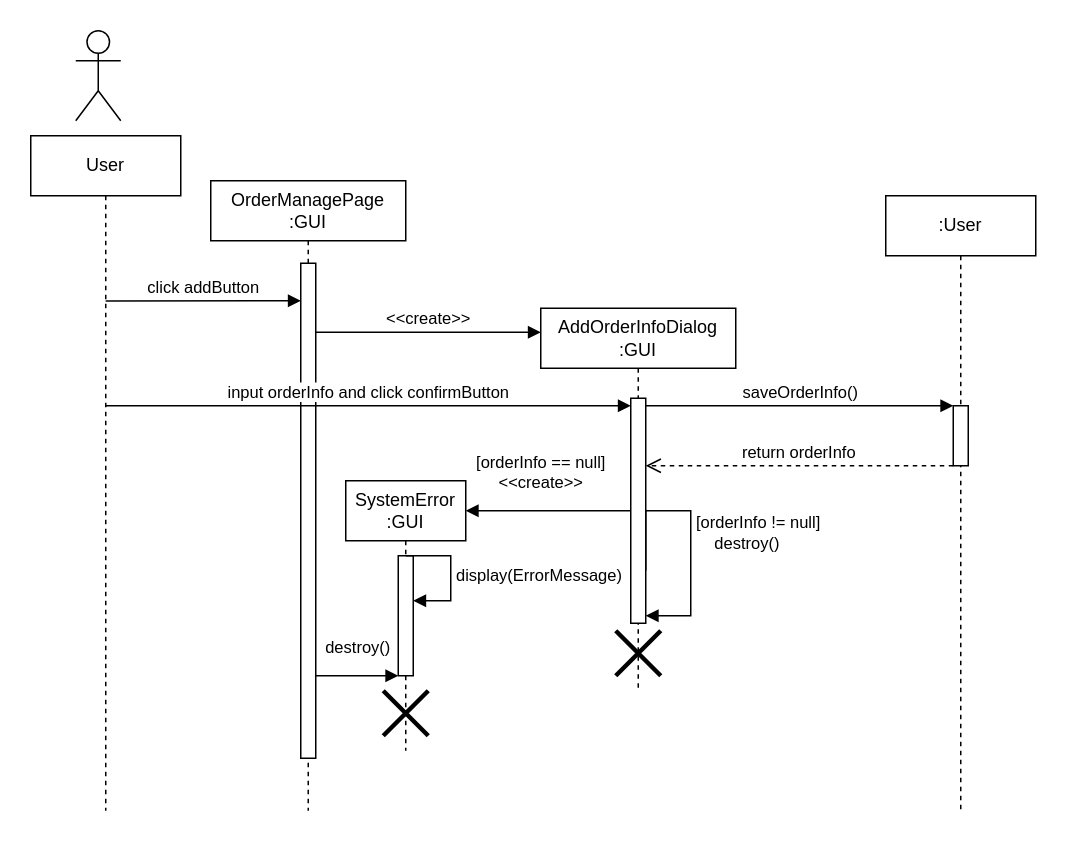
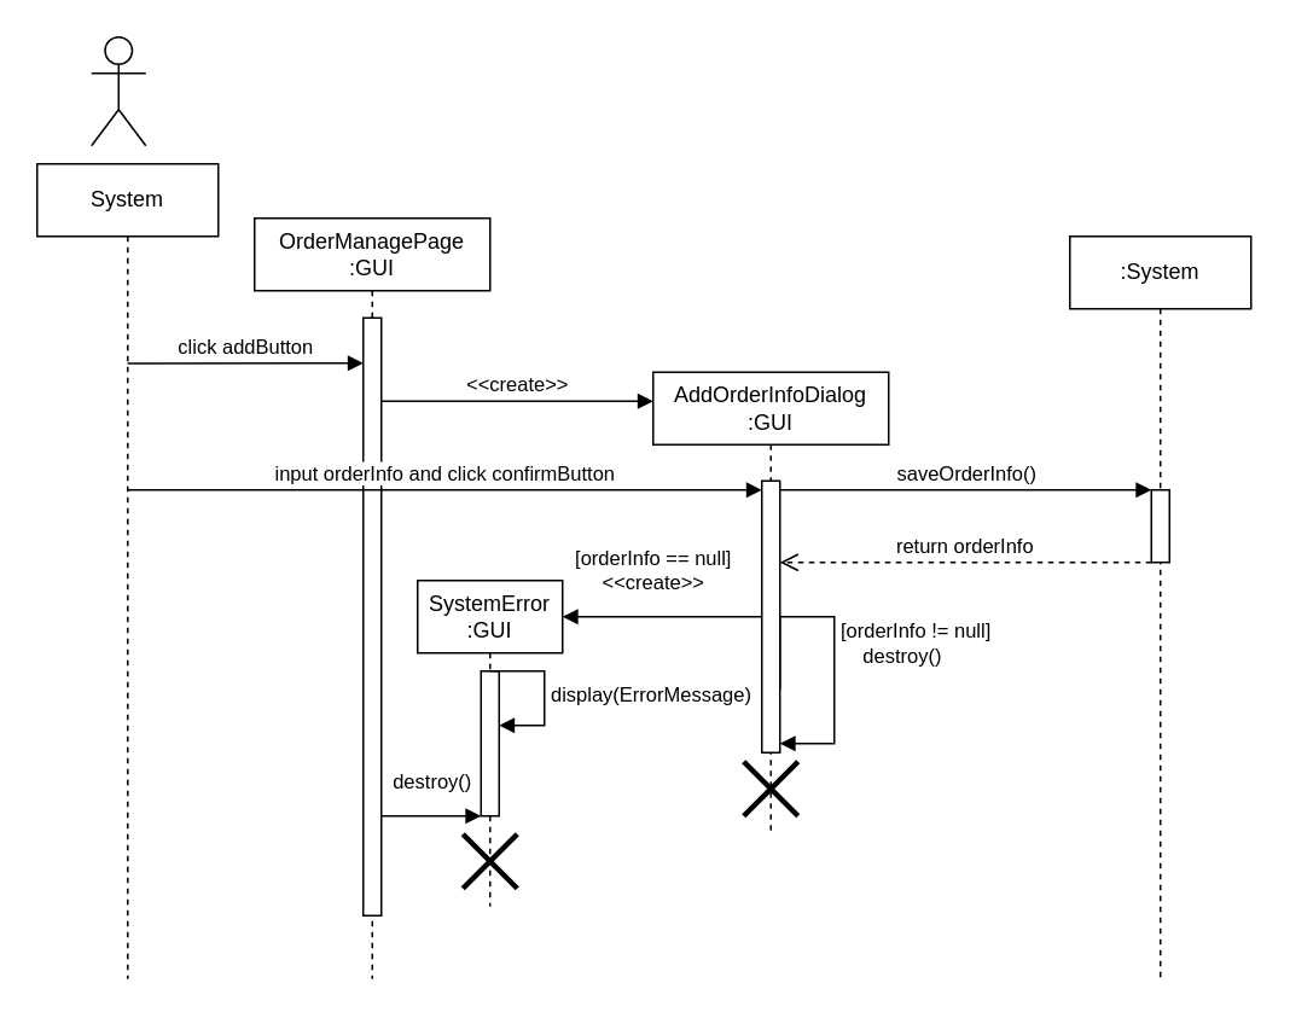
- <mxCell id="3" value="User" style="shape=umlLifeline;perimeter=lifelinePerimeter;whiteSpace=wrap;html=1;container=1;dropTarget=0;collapsible=0;recursiveResize=0;outlineConnect=0;portConstraint=eastwest;newEdgeStyle={&quot;edgeStyle&quot;:&quot;elbowEdgeStyle&quot;,&quot;elbow&quot;:&quot;vertical&quot;,&quot;curved&quot;:0,&quot;rounded&quot;:0};" vertex="1" parent="1"><mxGeometry x="20" y="90" width="100" height="450" as="geometry" /></mxCell>
+ <mxCell id="3" value="System" style="shape=umlLifeline;perimeter=lifelinePerimeter;whiteSpace=wrap;html=1;container=1;dropTarget=0;collapsible=0;recursiveResize=0;outlineConnect=0;portConstraint=eastwest;newEdgeStyle={&quot;edgeStyle&quot;:&quot;elbowEdgeStyle&quot;,&quot;elbow&quot;:&quot;vertical&quot;,&quot;curved&quot;:0,&quot;rounded&quot;:0};" vertex="1" parent="1"><mxGeometry x="20" y="90" width="100" height="450" as="geometry" /></mxCell>
- <mxCell id="12" value=":User" style="shape=umlLifeline;perimeter=lifelinePerimeter;whiteSpace=wrap;html=1;container=1;dropTarget=0;collapsible=0;recursiveResize=0;outlineConnect=0;portConstraint=eastwest;newEdgeStyle={&quot;edgeStyle&quot;:&quot;elbowEdgeStyle&quot;,&quot;elbow&quot;:&quot;vertical&quot;,&quot;curved&quot;:0,&quot;rounded&quot;:0};" vertex="1" parent="1"><mxGeometry x="590" y="130" width="100" height="410" as="geometry" /></mxCell>
+ <mxCell id="12" value=":System" style="shape=umlLifeline;perimeter=lifelinePerimeter;whiteSpace=wrap;html=1;container=1;dropTarget=0;collapsible=0;recursiveResize=0;outlineConnect=0;portConstraint=eastwest;newEdgeStyle={&quot;edgeStyle&quot;:&quot;elbowEdgeStyle&quot;,&quot;elbow&quot;:&quot;vertical&quot;,&quot;curved&quot;:0,&quot;rounded&quot;:0};" vertex="1" parent="1"><mxGeometry x="590" y="130" width="100" height="410" as="geometry" /></mxCell>
